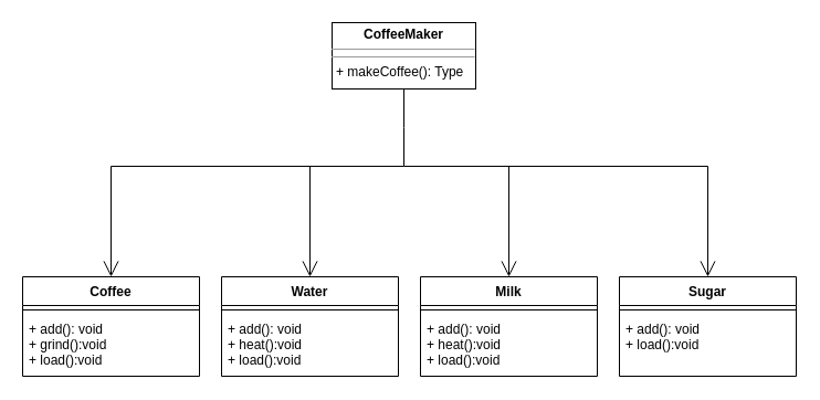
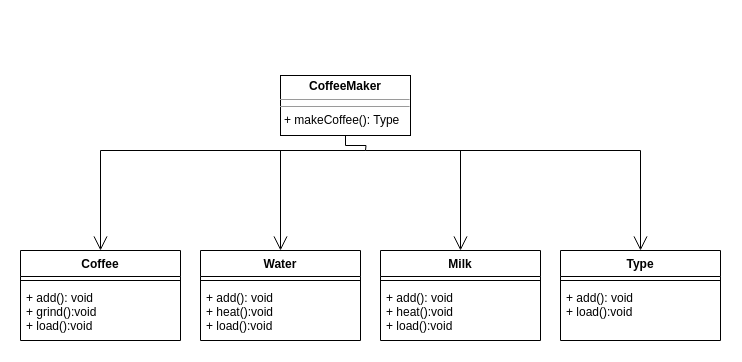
- <mxCell id="14" value="&lt;p style=&quot;margin: 0px ; margin-top: 4px ; text-align: center&quot;&gt;&lt;b&gt;CoffeeMaker&lt;/b&gt;&lt;/p&gt;&lt;hr size=&quot;1&quot;&gt;&lt;hr size=&quot;1&quot;&gt;&lt;p style=&quot;margin: 0px ; margin-left: 4px&quot;&gt;+ makeCoffee(): Type&lt;/p&gt;" style="verticalAlign=top;align=left;overflow=fill;fontSize=12;fontFamily=Helvetica;html=1;" vertex="1" parent="1"><mxGeometry x="300" y="20" width="130" height="60" as="geometry" /></mxCell>
+ <mxCell id="14" value="&lt;p style=&quot;margin: 0px ; margin-top: 4px ; text-align: center&quot;&gt;&lt;b&gt;CoffeeMaker&lt;/b&gt;&lt;/p&gt;&lt;hr size=&quot;1&quot;&gt;&lt;hr size=&quot;1&quot;&gt;&lt;p style=&quot;margin: 0px ; margin-left: 4px&quot;&gt;+ makeCoffee(): Type&lt;/p&gt;" style="verticalAlign=top;align=left;overflow=fill;fontSize=12;fontFamily=Helvetica;html=1;" vertex="1" parent="1"><mxGeometry x="280" y="75" width="130" height="60" as="geometry" /></mxCell>
- <mxCell id="11" value="Sugar" style="swimlane;fontStyle=1;align=center;verticalAlign=top;childLayout=stackLayout;horizontal=1;startSize=26;horizontalStack=0;resizeParent=1;resizeParentMax=0;resizeLast=0;collapsible=1;marginBottom=0;" vertex="1" parent="1"><mxGeometry x="560" y="250" width="160" height="90" as="geometry" /></mxCell>
+ <mxCell id="11" value="Type" style="swimlane;fontStyle=1;align=center;verticalAlign=top;childLayout=stackLayout;horizontal=1;startSize=26;horizontalStack=0;resizeParent=1;resizeParentMax=0;resizeLast=0;collapsible=1;marginBottom=0;" vertex="1" parent="1"><mxGeometry x="560" y="250" width="160" height="90" as="geometry" /></mxCell>
